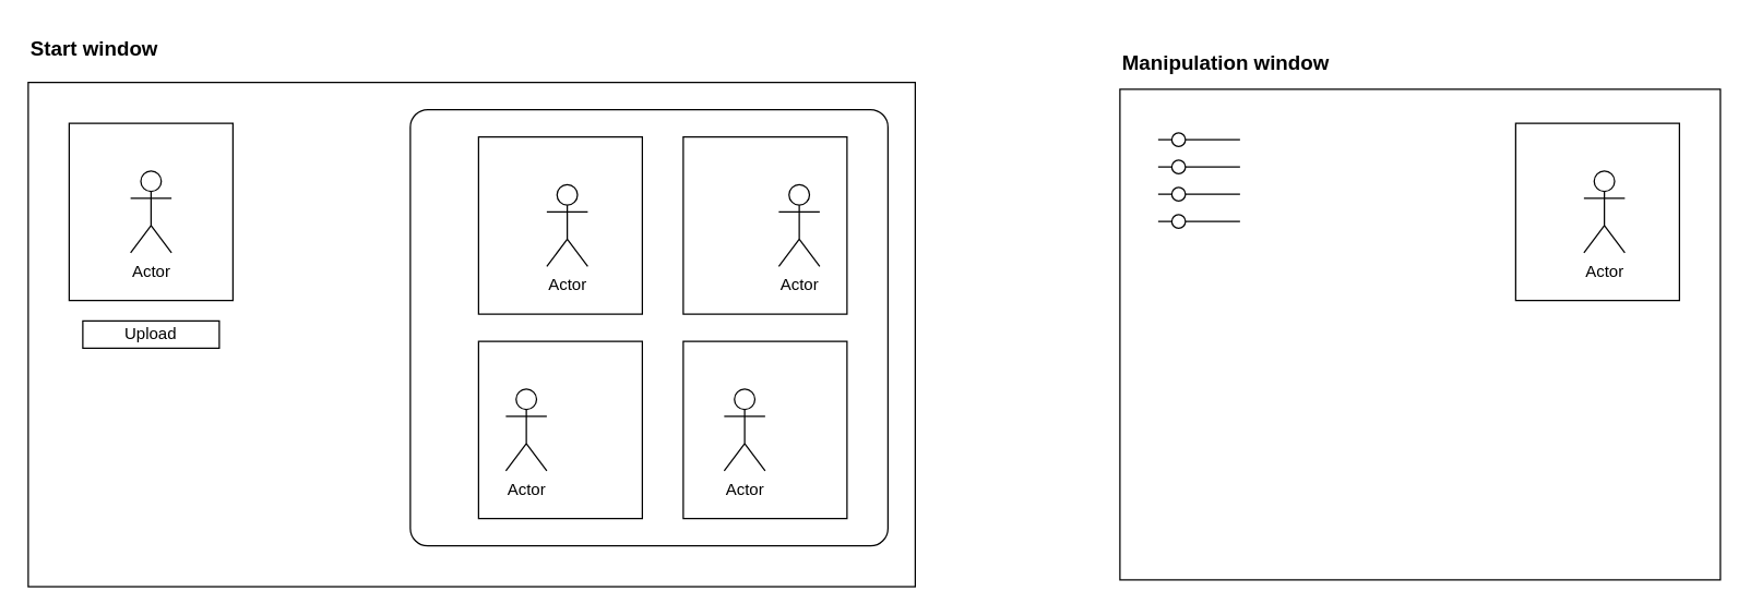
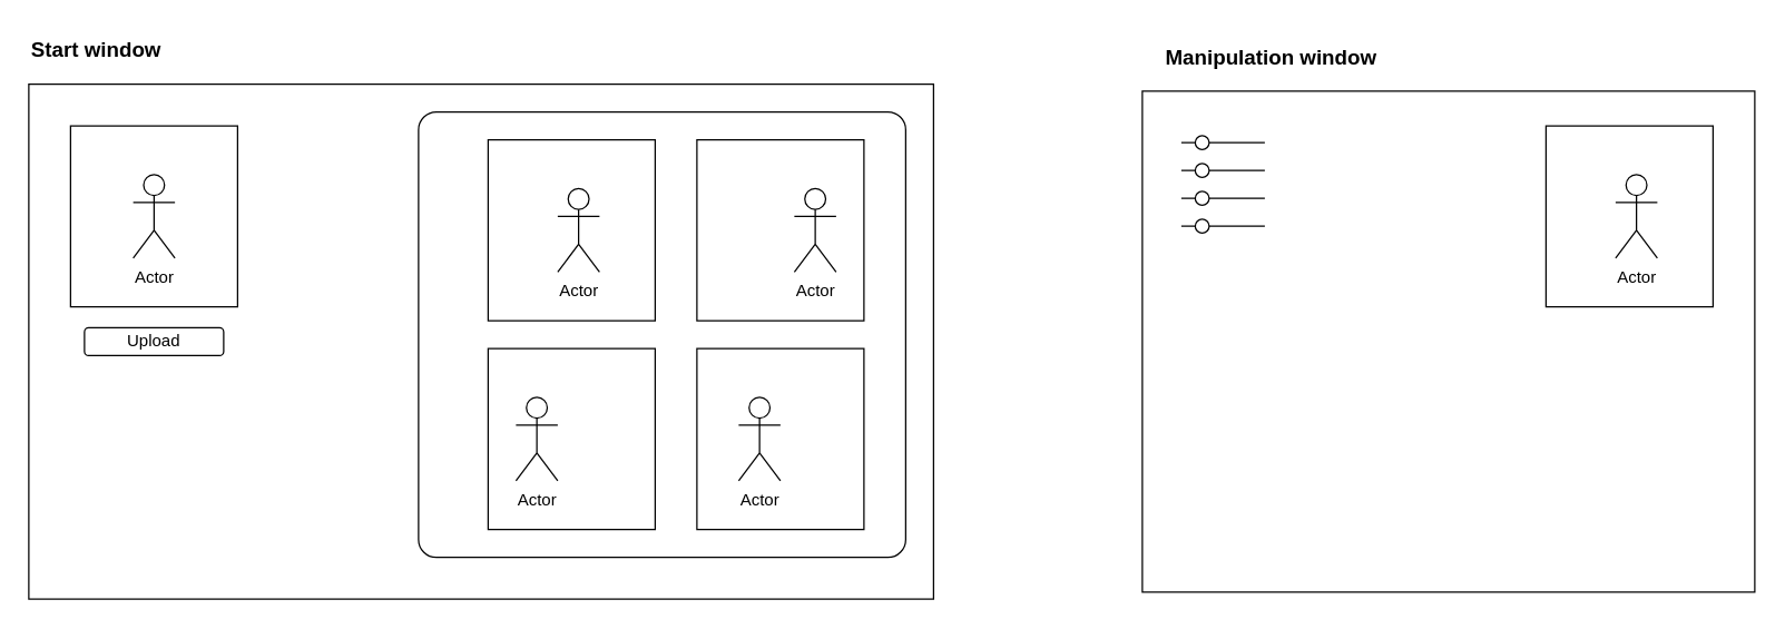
- <mxCell id="35" value="Manipulation window" style="text;html=1;strokeColor=none;fillColor=none;align=left;verticalAlign=middle;whiteSpace=wrap;rounded=0;fontStyle=1;fontSize=15;" parent="1" vertex="1"><mxGeometry x="820" y="30" width="190" height="30" as="geometry" /></mxCell>
+ <mxCell id="35" value="Manipulation window" style="text;html=1;strokeColor=none;fillColor=none;align=left;verticalAlign=middle;whiteSpace=wrap;rounded=0;fontStyle=1;fontSize=15;" parent="1" vertex="1"><mxGeometry x="835" y="25" width="190" height="30" as="geometry" /></mxCell>
- <mxCell id="9" value="Upload" style="whiteSpace=wrap;html=1;rounded=0;" parent="1" vertex="1"><mxGeometry x="60" y="235" width="100" height="20" as="geometry" /></mxCell>
+ <mxCell id="9" value="Upload" style="rounded=1;whiteSpace=wrap;html=1;" parent="1" vertex="1"><mxGeometry x="60" y="235" width="100" height="20" as="geometry" /></mxCell>
